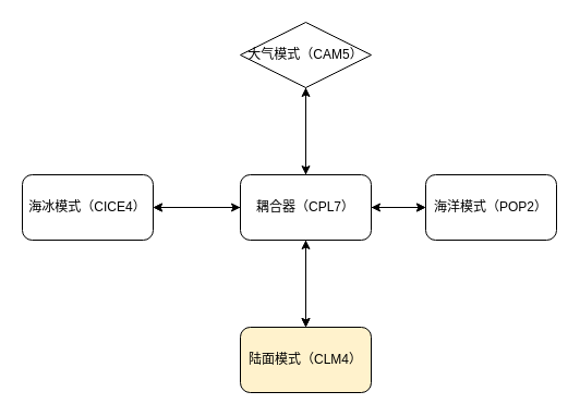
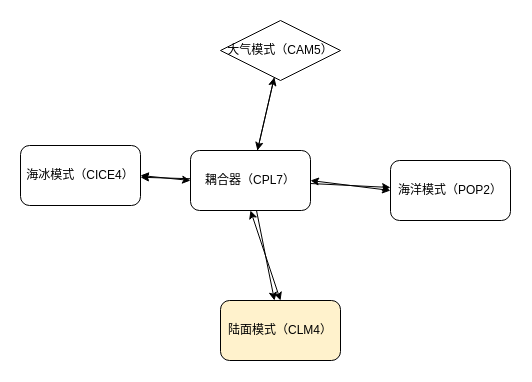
- <mxCell id="7" value="海冰模式（CICE4）" style="rounded=1;whiteSpace=wrap;html=1;" vertex="1" parent="1"><mxGeometry x="20" y="160" width="120" height="60" as="geometry" /></mxCell>
+ <mxCell id="7" value="海冰模式（CICE4）" style="rounded=1;whiteSpace=wrap;html=1;" vertex="1" parent="1"><mxGeometry x="20" y="145" width="120" height="60" as="geometry" /></mxCell>
- <mxCell id="6" value="耦合器（CPL7）" style="rounded=1;whiteSpace=wrap;html=1;" vertex="1" parent="1"><mxGeometry x="220" y="160" width="120" height="60" as="geometry" /></mxCell>
+ <mxCell id="6" value="耦合器（CPL7）" style="rounded=1;whiteSpace=wrap;html=1;" vertex="1" parent="1"><mxGeometry x="190" y="150" width="120" height="60" as="geometry" /></mxCell>
